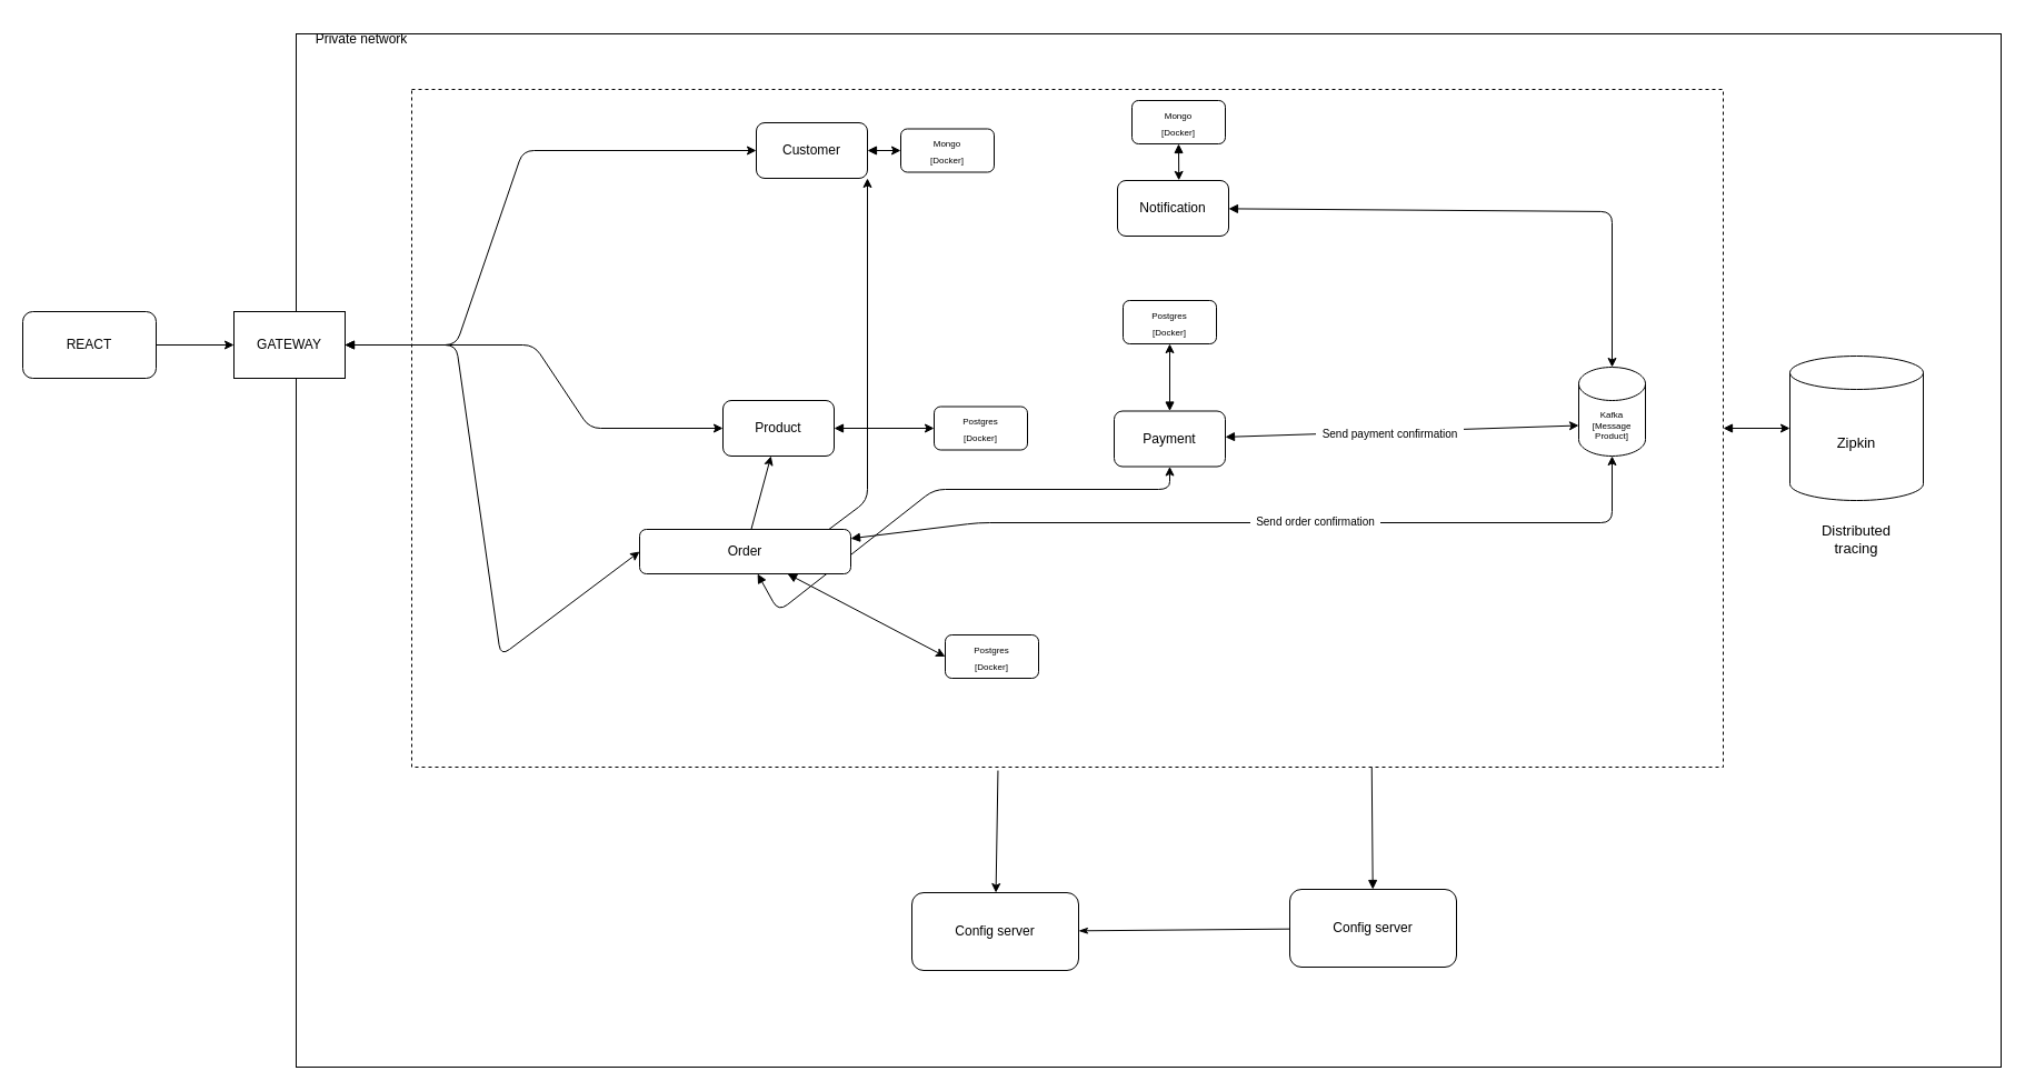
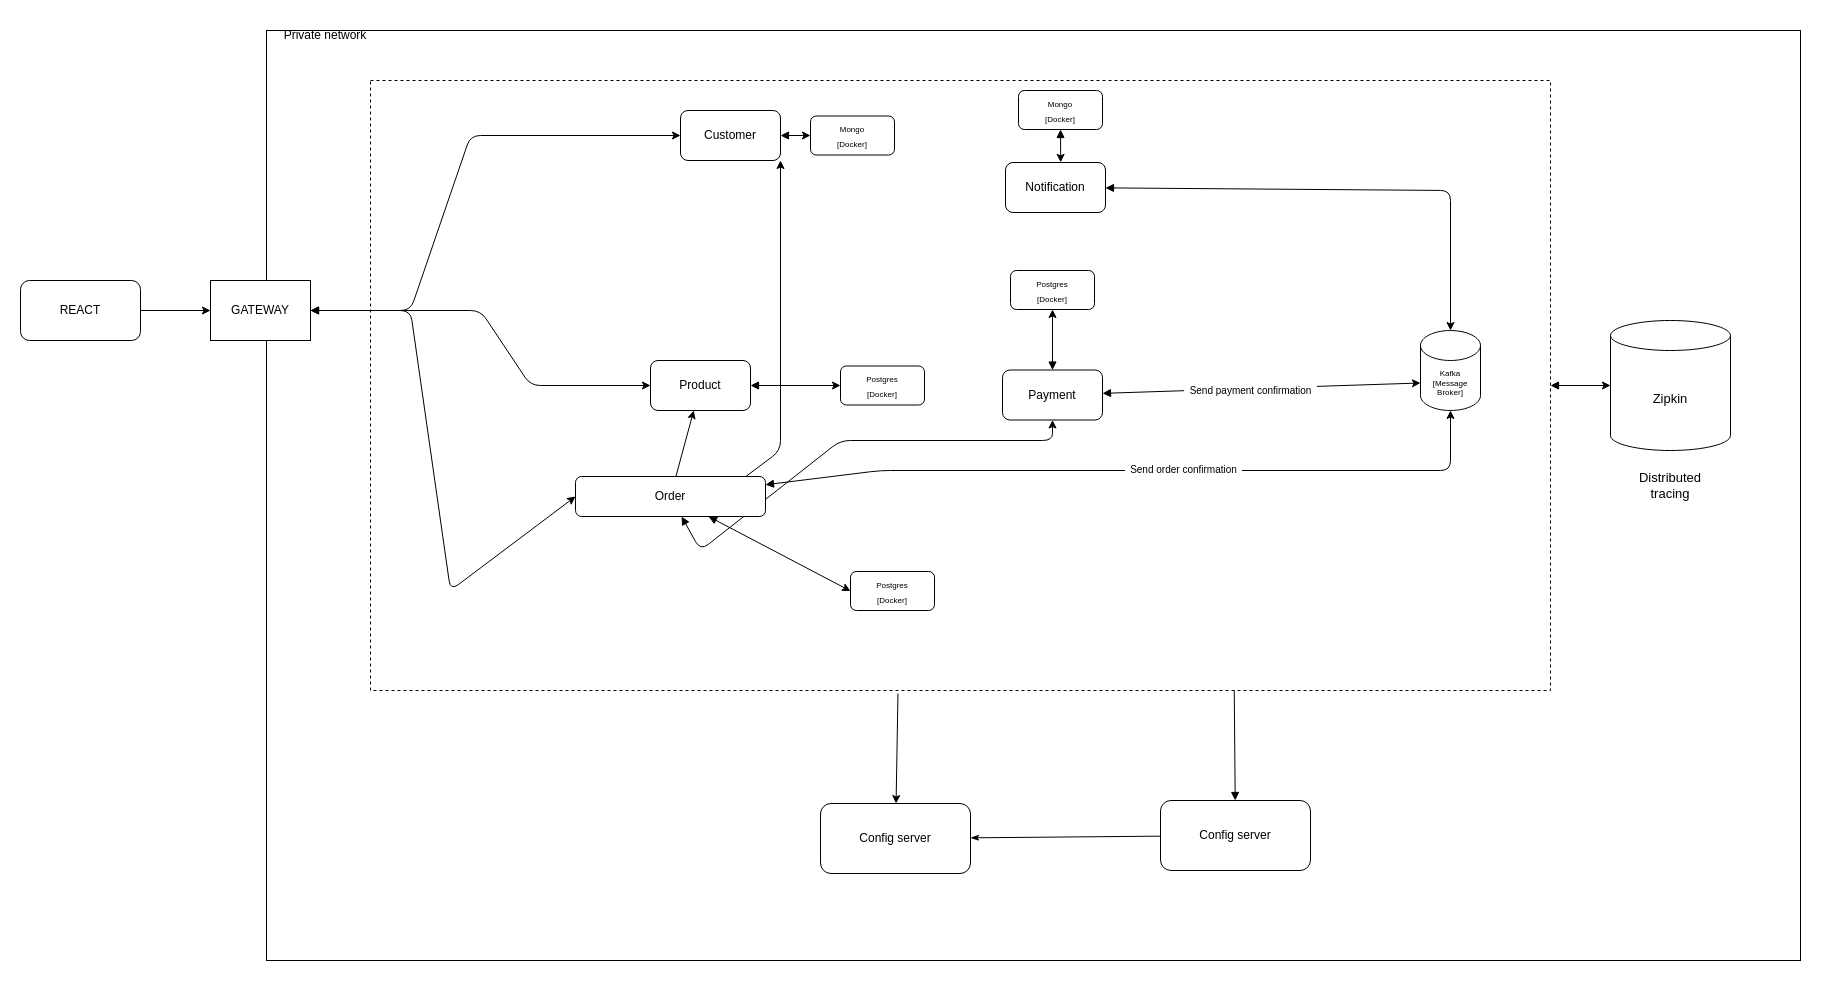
- <mxCell id="31" value="Kafka&lt;br&gt;[Message &lt;br&gt;Product]" style="shape=cylinder3;whiteSpace=wrap;html=1;boundedLbl=1;backgroundOutline=1;size=15;fontSize=8;" vertex="1" parent="1"><mxGeometry x="1420" y="330" width="60" height="80" as="geometry" /></mxCell>
+ <mxCell id="31" value="Kafka&lt;br&gt;[Message &lt;br&gt;Broker]" style="shape=cylinder3;whiteSpace=wrap;html=1;boundedLbl=1;backgroundOutline=1;size=15;fontSize=8;" vertex="1" parent="1"><mxGeometry x="1420" y="330" width="60" height="80" as="geometry" /></mxCell>
